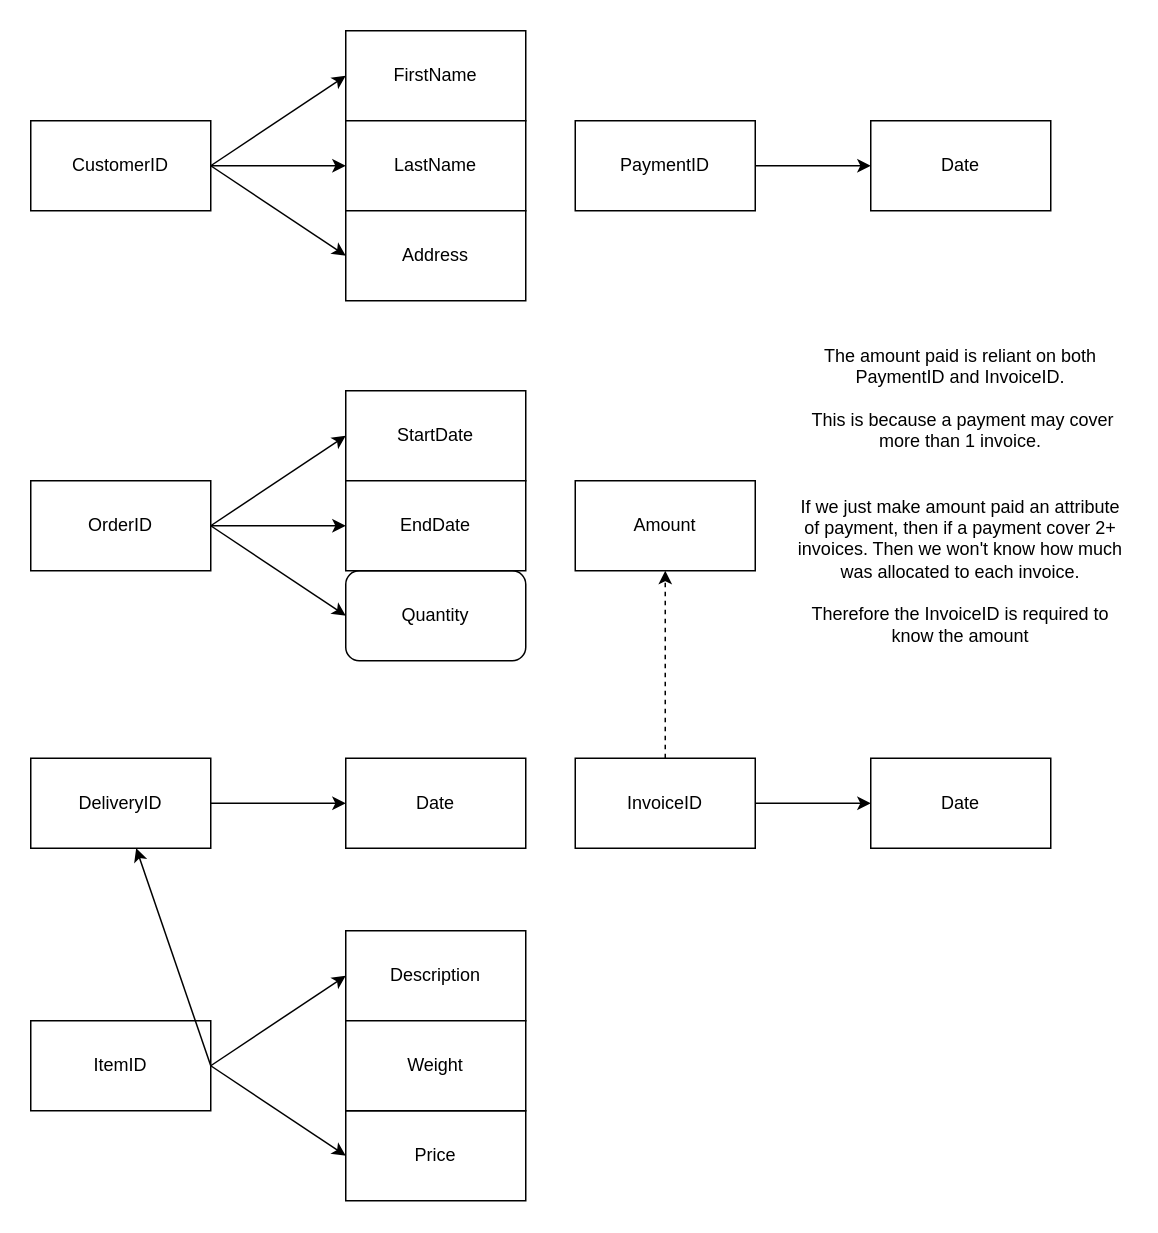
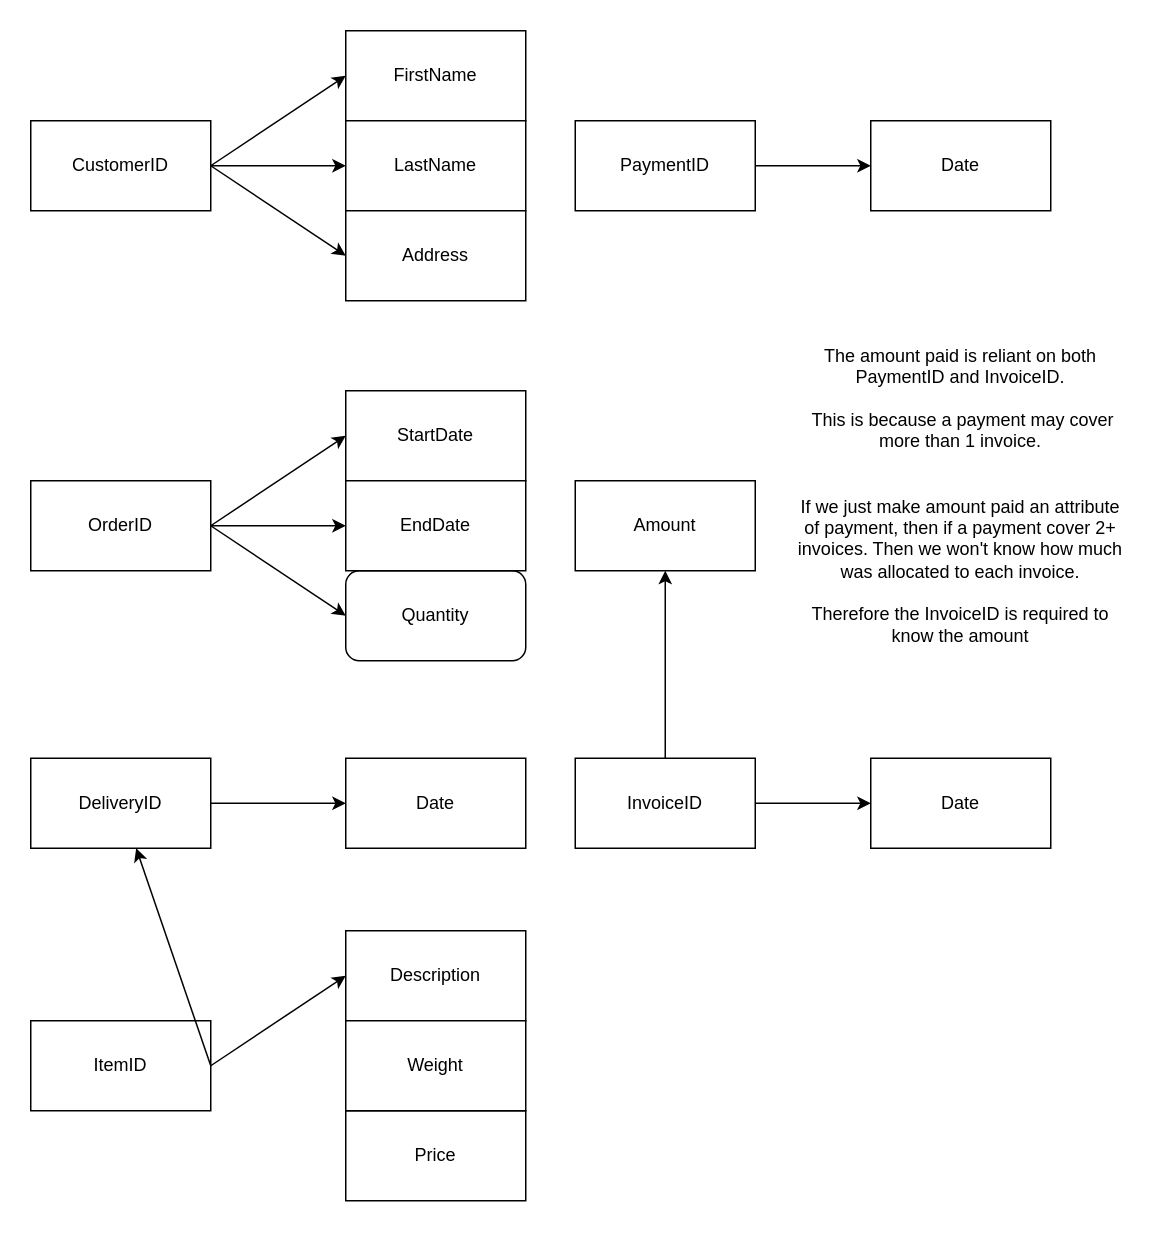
- <mxCell id="34" value="" style="endArrow=classic;html=1;entryX=0.5;entryY=1;entryDx=0;entryDy=0;exitX=0.5;exitY=0;exitDx=0;exitDy=0;dashed=1;" parent="1" source="6" target="33" edge="1"><mxGeometry width="50" height="50" relative="1" as="geometry"><mxPoint x="450" y="290" as="sourcePoint" /><mxPoint x="500" y="240" as="targetPoint" /></mxGeometry></mxCell>
+ <mxCell id="34" value="" style="endArrow=classic;html=1;entryX=0.5;entryY=1;entryDx=0;entryDy=0;exitX=0.5;exitY=0;exitDx=0;exitDy=0;" parent="1" source="6" target="33" edge="1"><mxGeometry width="50" height="50" relative="1" as="geometry"><mxPoint x="450" y="290" as="sourcePoint" /><mxPoint x="500" y="240" as="targetPoint" /></mxGeometry></mxCell>
- <mxCell id="25" value="" style="endArrow=classic;html=1;exitX=1;exitY=0.5;exitDx=0;exitDy=0;entryX=0;entryY=0.5;entryDx=0;entryDy=0;" parent="1" source="4" target="21" edge="1"><mxGeometry width="50" height="50" relative="1" as="geometry"><mxPoint x="300" y="830" as="sourcePoint" /><mxPoint x="350" y="780" as="targetPoint" /></mxGeometry></mxCell>
